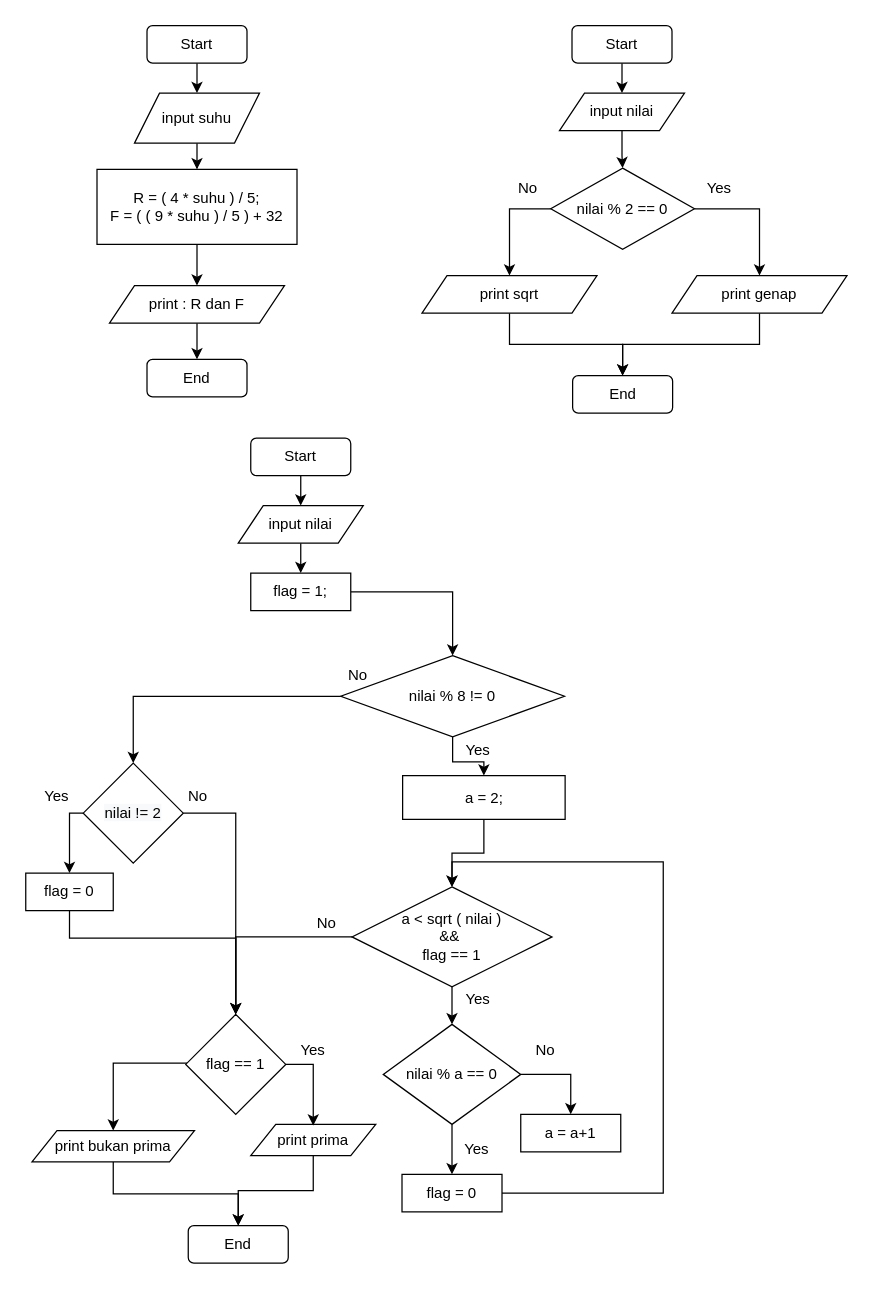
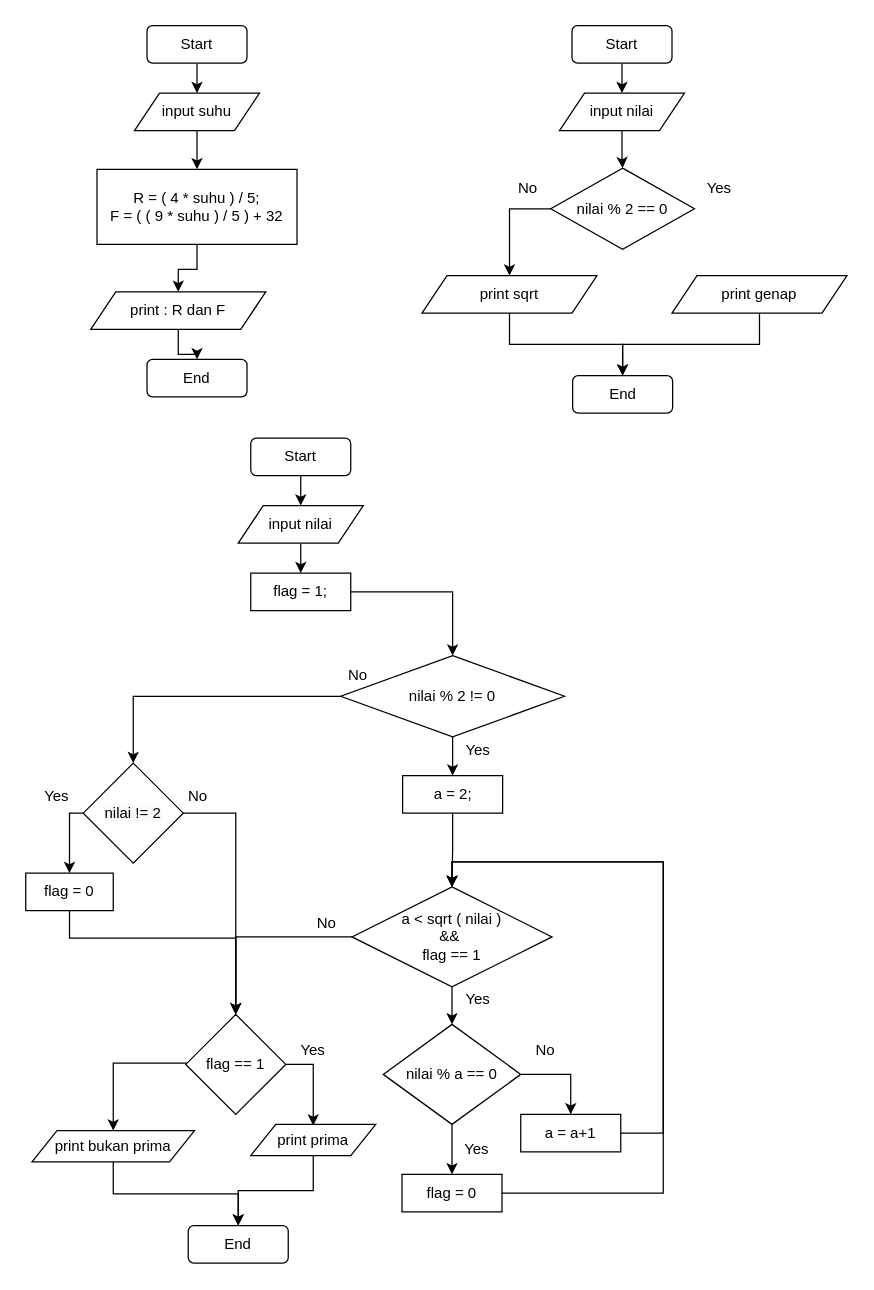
- <mxCell id="6" value="input suhu" parent="1" style="shape=parallelogram;perimeter=parallelogramPerimeter;whiteSpace=wrap;html=1;fixedSize=1;" vertex="1"><mxGeometry x="107" y="74" as="geometry" width="100" height="40" /></mxCell>
+ <mxCell id="6" value="input suhu" parent="1" style="shape=parallelogram;perimeter=parallelogramPerimeter;whiteSpace=wrap;html=1;fixedSize=1;" vertex="1"><mxGeometry as="geometry" x="107" y="74" width="100" height="30" /></mxCell>
- <mxCell id="18" parent="1" style="edgeStyle=orthogonalEdgeStyle;rounded=0;orthogonalLoop=1;jettySize=auto;html=1;entryX=0.5;entryY=0;entryDx=0;entryDy=0;" edge="1" source="20" target="22"><mxGeometry as="geometry" relative="1"><Array as="points"><mxPoint x="607" y="167" /></Array></mxGeometry></mxCell>
- <mxCell id="10" value="print : R dan F" parent="1" style="shape=parallelogram;perimeter=parallelogramPerimeter;whiteSpace=wrap;html=1;fixedSize=1;" vertex="1"><mxGeometry as="geometry" x="87" y="228" width="140" height="30" /></mxCell>
+ <mxCell id="10" value="print : R dan F" parent="1" style="shape=parallelogram;perimeter=parallelogramPerimeter;whiteSpace=wrap;html=1;fixedSize=1;" vertex="1"><mxGeometry x="72" y="233" as="geometry" width="140" height="30" /></mxCell>
- <mxCell id="32" value="nilai % 8 != 0" parent="1" style="rhombus;whiteSpace=wrap;html=1;" vertex="1"><mxGeometry as="geometry" x="272" y="524" width="179" height="65" /></mxCell>
+ <mxCell id="32" value="nilai % 2 != 0" parent="1" style="rhombus;whiteSpace=wrap;html=1;" vertex="1"><mxGeometry as="geometry" x="272" y="524" width="179" height="65" /></mxCell>
- <mxCell id="41" value="a = 2;" parent="1" style="rounded=0;whiteSpace=wrap;html=1;" vertex="1"><mxGeometry x="321.5" y="620" as="geometry" width="130" height="35" /></mxCell>
+ <mxCell id="41" value="a = 2;" parent="1" style="rounded=0;whiteSpace=wrap;html=1;" vertex="1"><mxGeometry as="geometry" x="321.5" y="620" width="80" height="30" /></mxCell>
+ <mxCell id="65" parent="1" style="edgeStyle=orthogonalEdgeStyle;rounded=0;orthogonalLoop=1;jettySize=auto;html=1;entryX=0.5;entryY=0;entryDx=0;entryDy=0;" edge="1" source="66" target="44"><mxGeometry as="geometry" relative="1"><Array as="points"><mxPoint x="530" y="906" /><mxPoint x="530" y="689" /><mxPoint x="361" y="689" /></Array></mxGeometry></mxCell>
